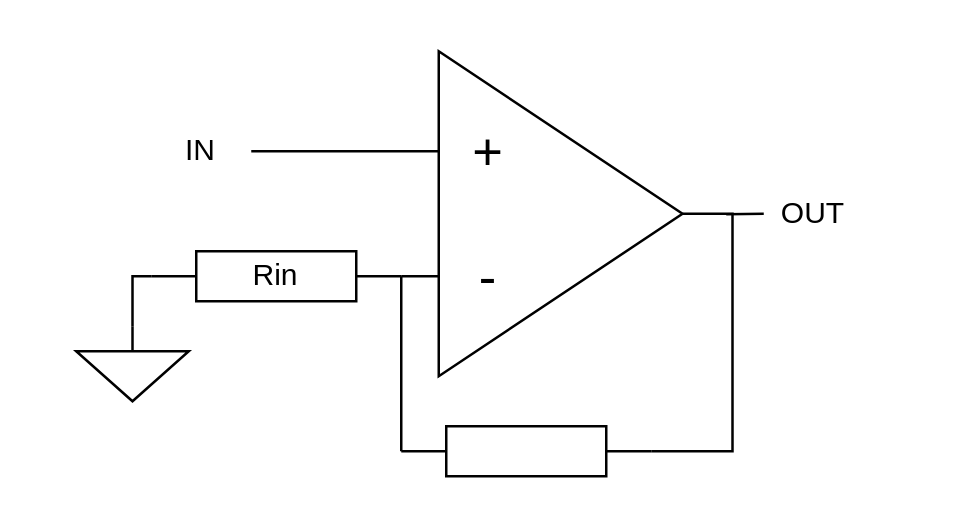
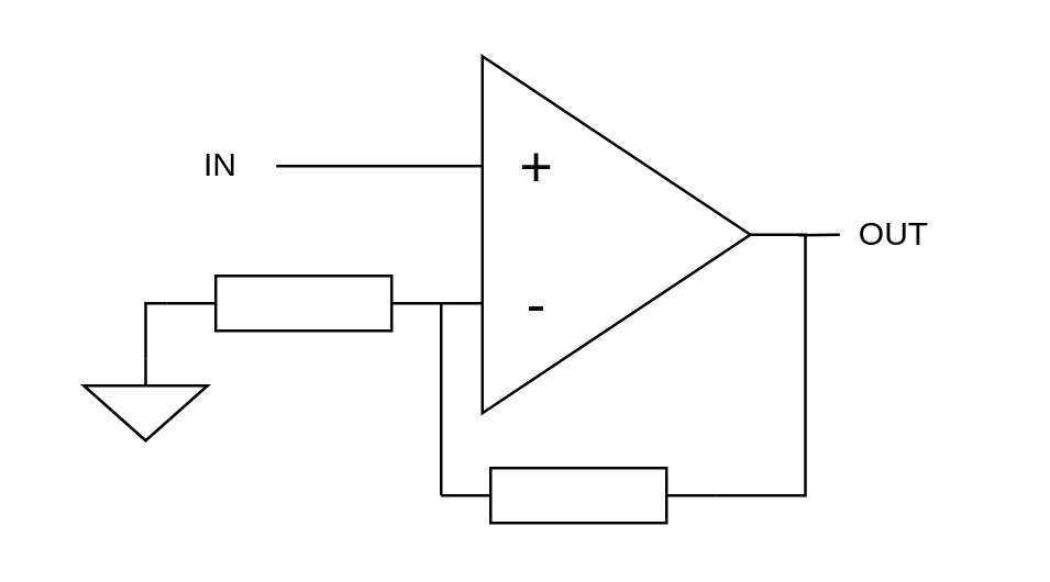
- <mxCell id="14" value="Rin" style="text;html=1;whiteSpace=wrap;strokeColor=none;fillColor=none;align=center;verticalAlign=middle;rounded=0;" vertex="1" parent="12"><mxGeometry x="30" width="40" height="20" as="geometry" /></mxCell>
